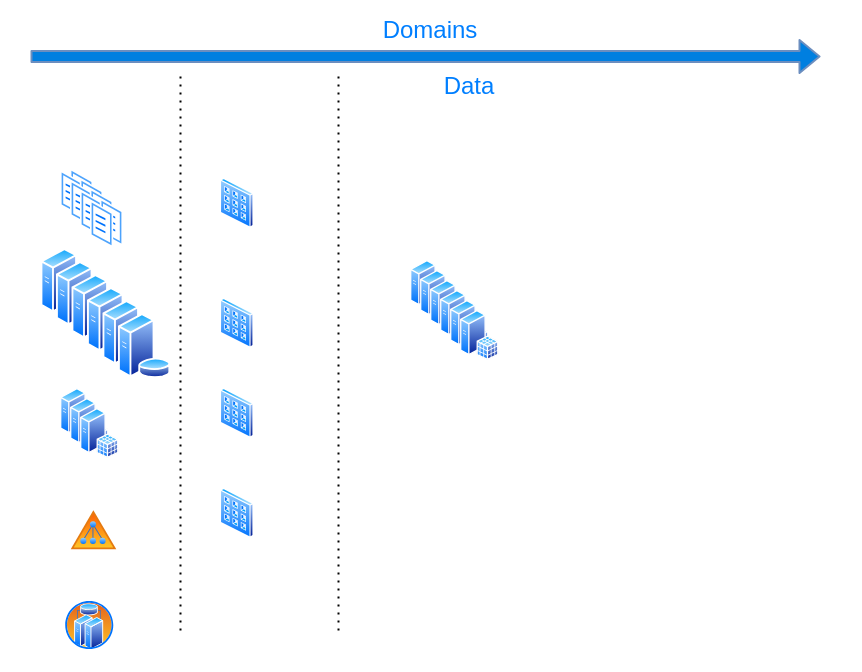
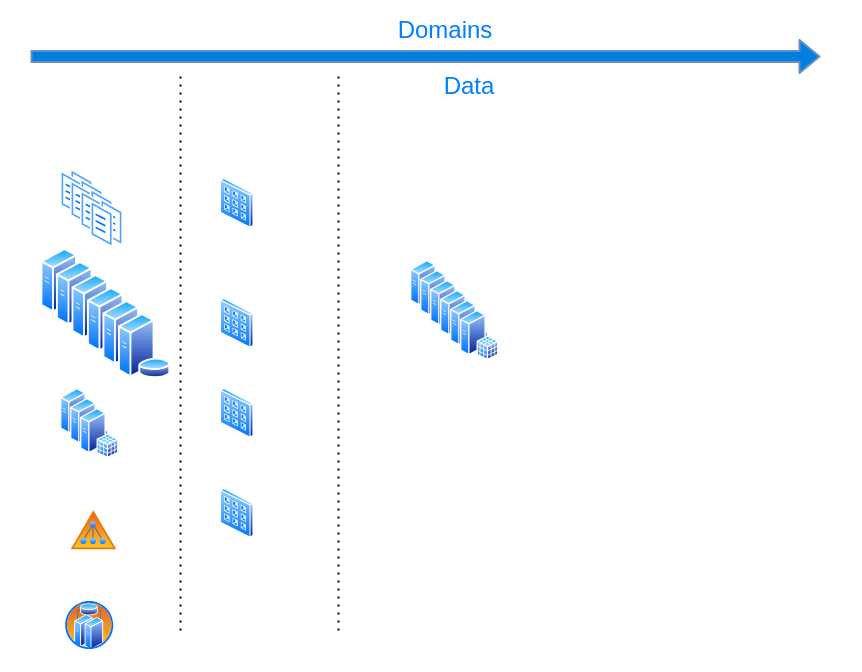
- <mxCell id="27" value="&lt;font style=&quot;font-size: 24px&quot; color=&quot;#007fff&quot;&gt;Domains&lt;/font&gt;" style="text;html=1;strokeColor=none;fillColor=none;align=center;verticalAlign=middle;whiteSpace=wrap;rounded=0;" vertex="1" parent="1"><mxGeometry y="20" width="820" height="20" as="geometry" x="20" /></mxCell>
+ <mxCell id="27" value="&lt;font style=&quot;font-size: 24px&quot; color=&quot;#007fff&quot;&gt;Domains&lt;/font&gt;" style="text;html=1;strokeColor=none;fillColor=none;align=center;verticalAlign=middle;whiteSpace=wrap;rounded=0;" vertex="1" parent="1"><mxGeometry x="35" y="20" width="820" height="20" as="geometry" /></mxCell>
